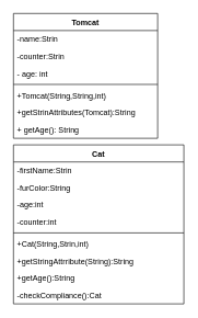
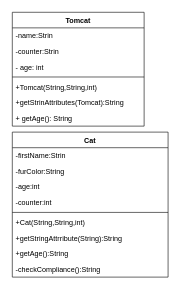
- <mxCell id="16" value="+Cat(String,Strin,int)" style="text;strokeColor=none;fillColor=none;align=left;verticalAlign=top;spacingLeft=4;spacingRight=4;overflow=hidden;rotatable=0;points=[[0,0.5],[1,0.5]];portConstraint=eastwest;" vertex="1" parent="10"><mxGeometry y="138" width="260" height="26" as="geometry" /></mxCell>
+ <mxCell id="16" value="+Cat(String,String,int)" style="text;strokeColor=none;fillColor=none;align=left;verticalAlign=top;spacingLeft=4;spacingRight=4;overflow=hidden;rotatable=0;points=[[0,0.5],[1,0.5]];portConstraint=eastwest;" vertex="1" parent="10"><mxGeometry y="138" width="260" height="26" as="geometry" /></mxCell>
- <mxCell id="19" value="-checkCompliance():Cat" style="text;strokeColor=none;fillColor=none;align=left;verticalAlign=top;spacingLeft=4;spacingRight=4;overflow=hidden;rotatable=0;points=[[0,0.5],[1,0.5]];portConstraint=eastwest;" vertex="1" parent="10"><mxGeometry y="216" width="260" height="26" as="geometry" /></mxCell>
+ <mxCell id="19" value="-checkCompliance():String" style="text;strokeColor=none;fillColor=none;align=left;verticalAlign=top;spacingLeft=4;spacingRight=4;overflow=hidden;rotatable=0;points=[[0,0.5],[1,0.5]];portConstraint=eastwest;" vertex="1" parent="10"><mxGeometry y="216" width="260" height="26" as="geometry" /></mxCell>
